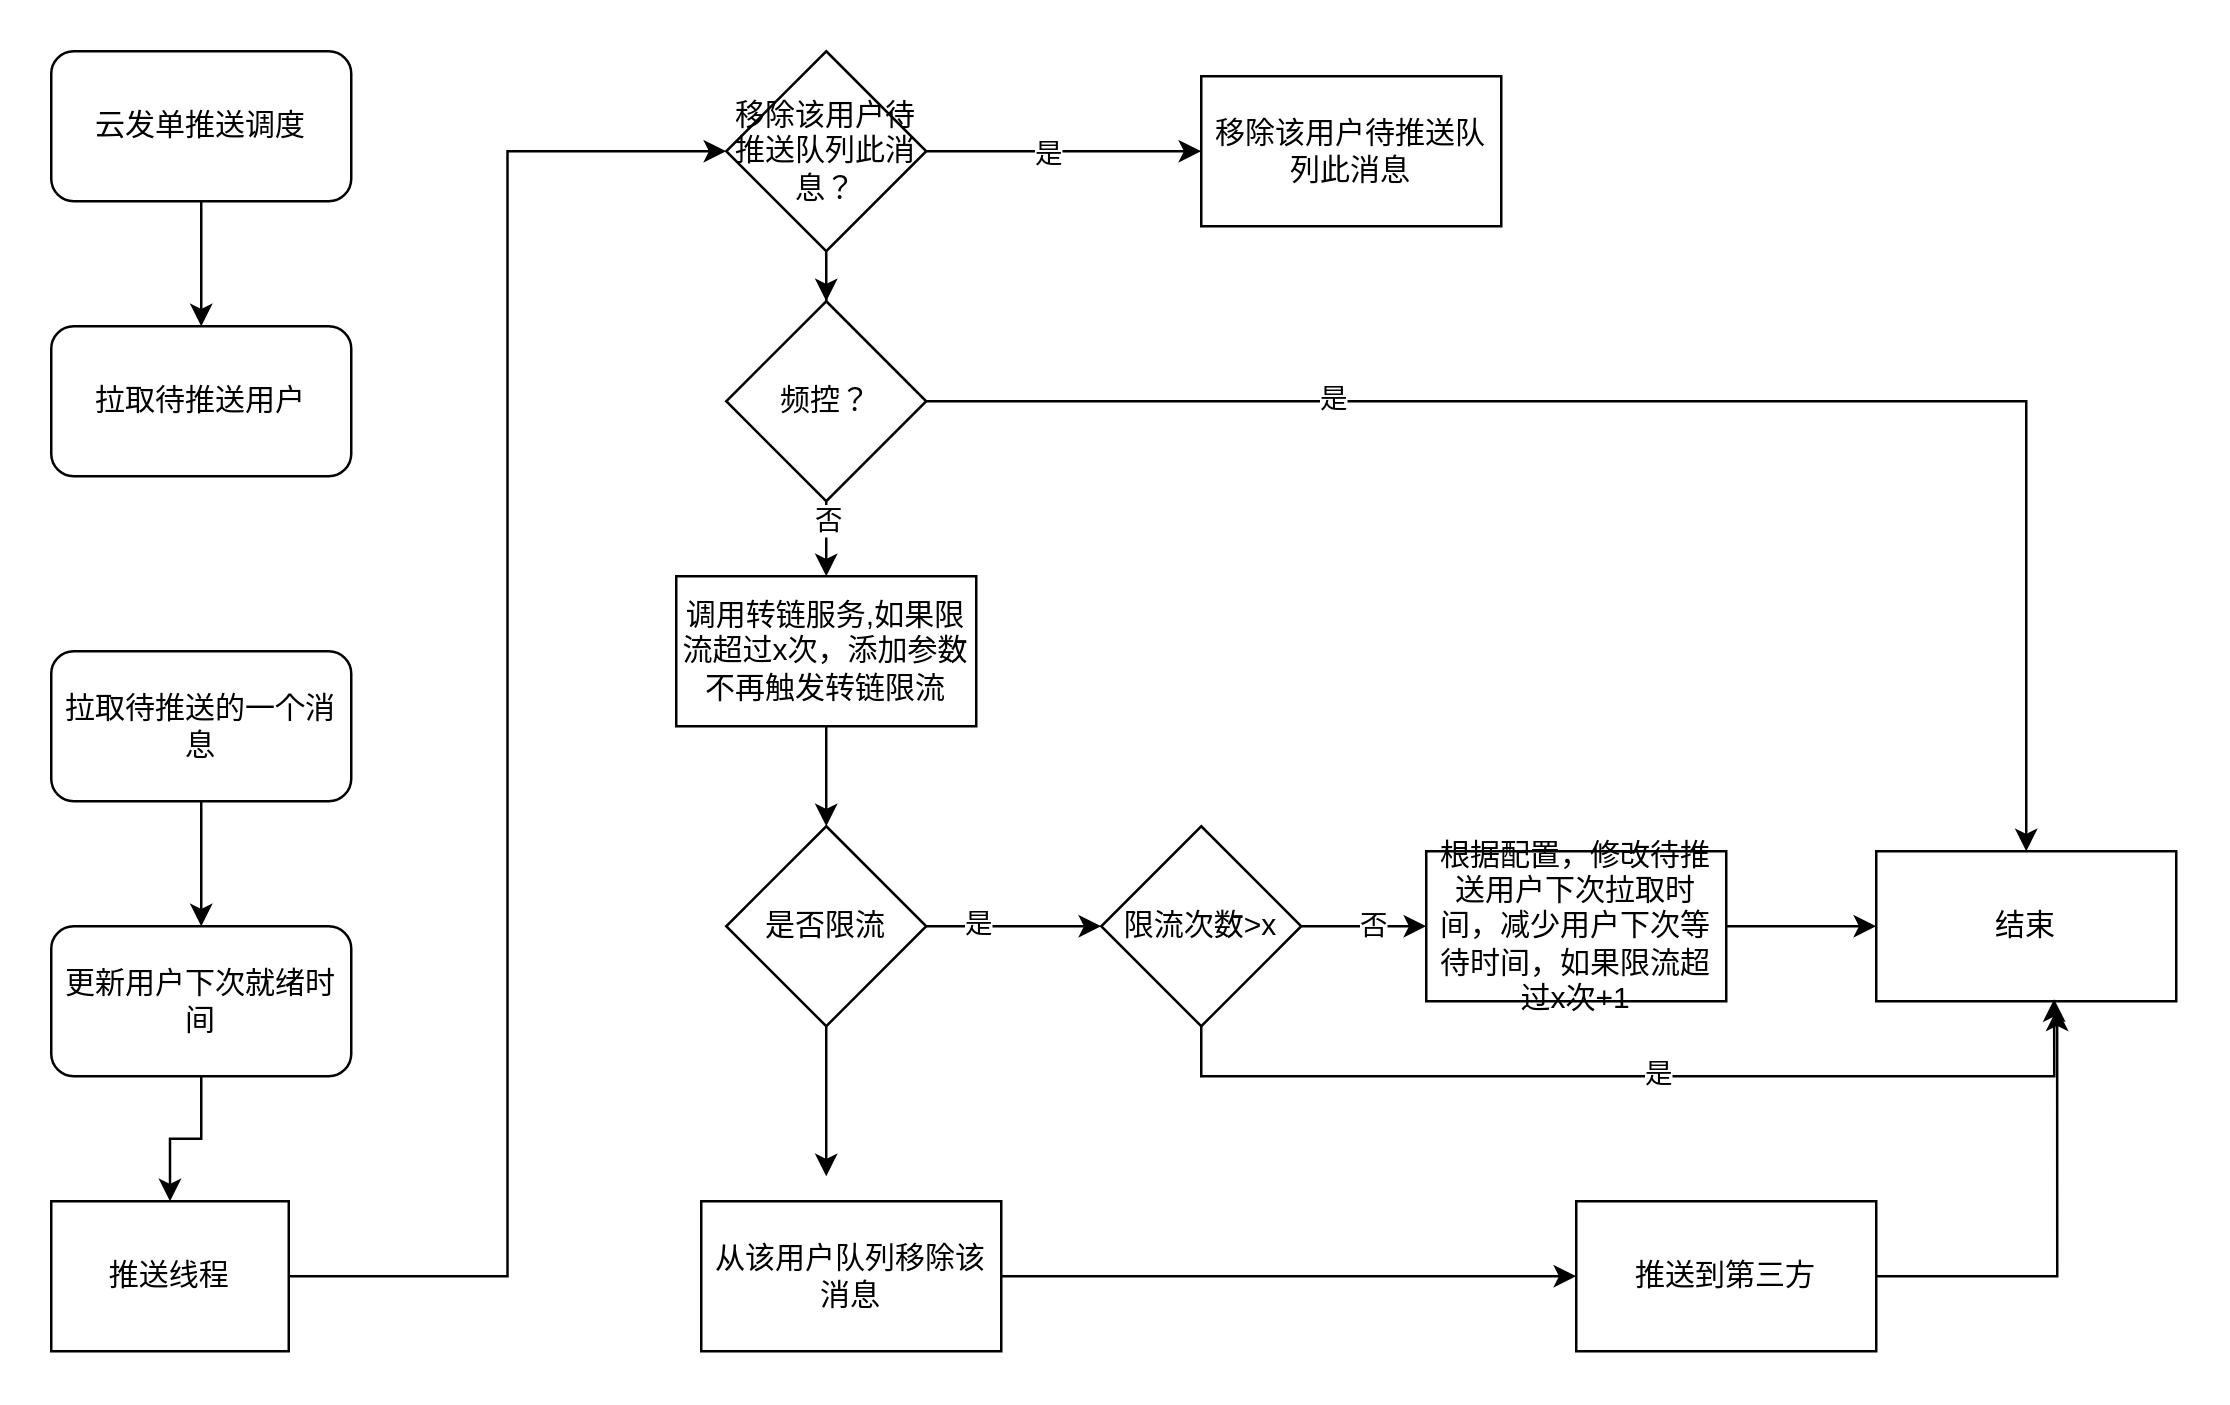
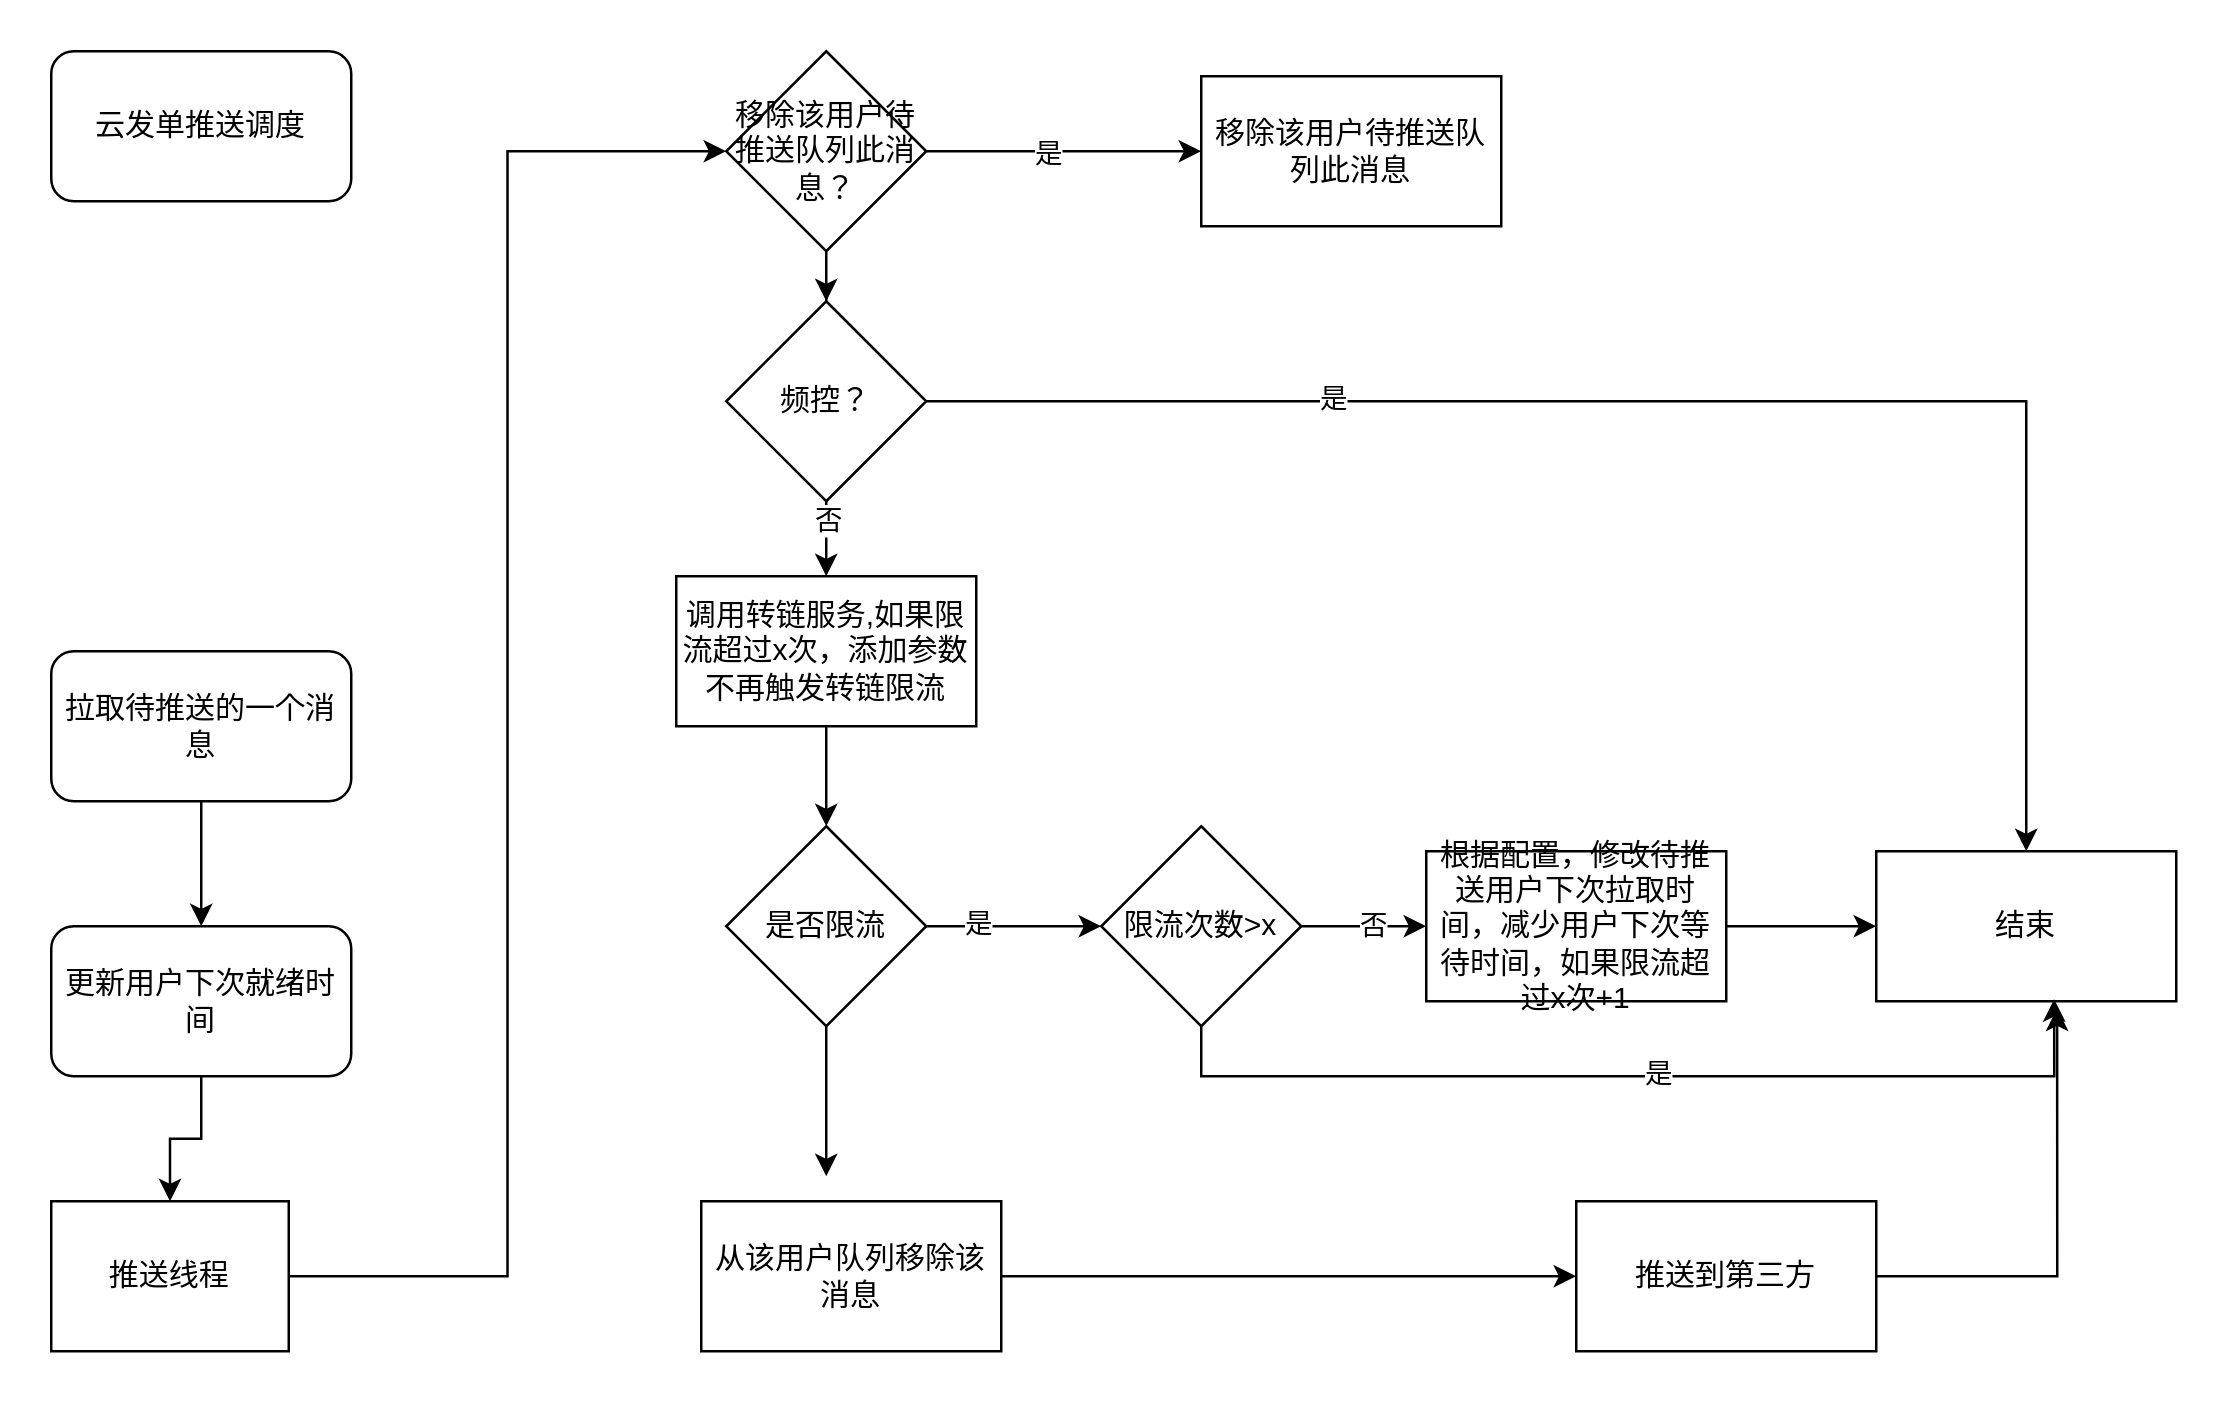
- <mxCell id="2" value="" style="edgeStyle=orthogonalEdgeStyle;rounded=0;orthogonalLoop=1;jettySize=auto;html=1;" edge="1" parent="1" source="3" target="4"><mxGeometry relative="1" as="geometry" /></mxCell>
- <mxCell id="4" value="拉取待推送用户" style="rounded=1;whiteSpace=wrap;html=1;" vertex="1" parent="1"><mxGeometry x="20" y="130" width="120" height="60" as="geometry" /></mxCell>
